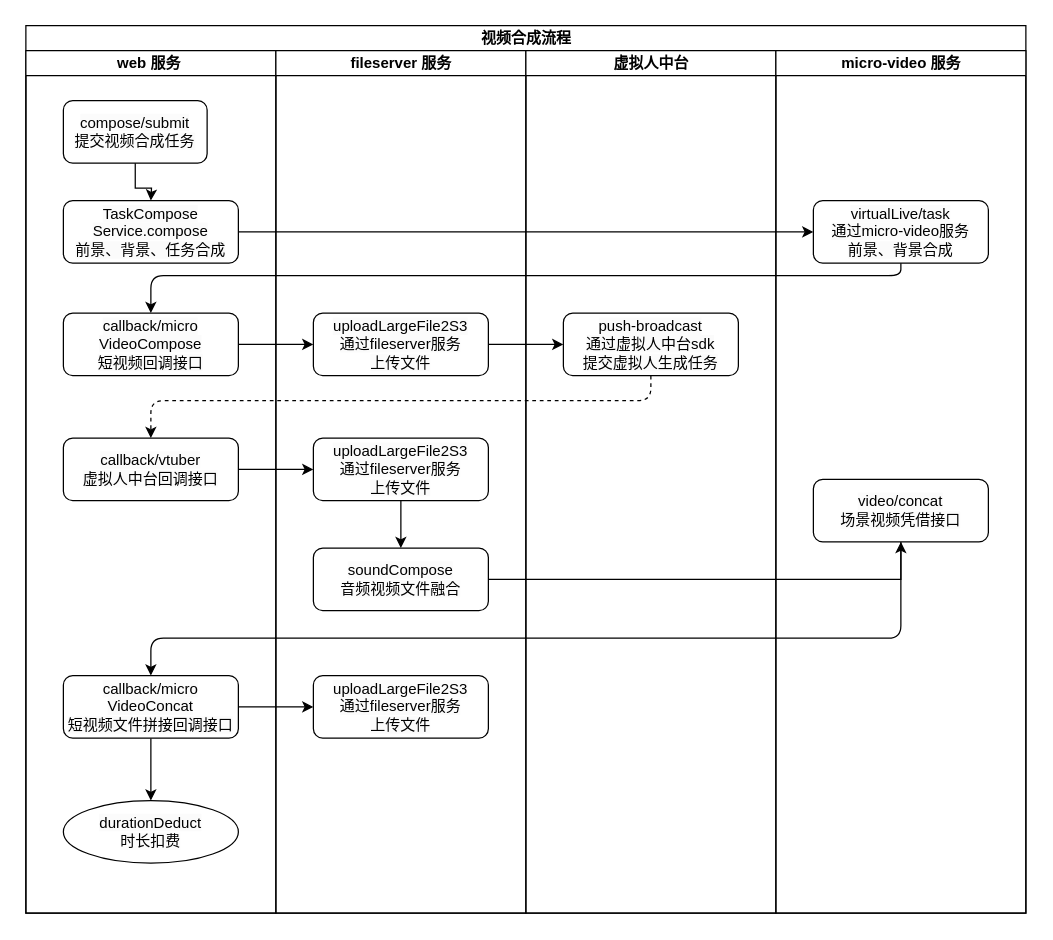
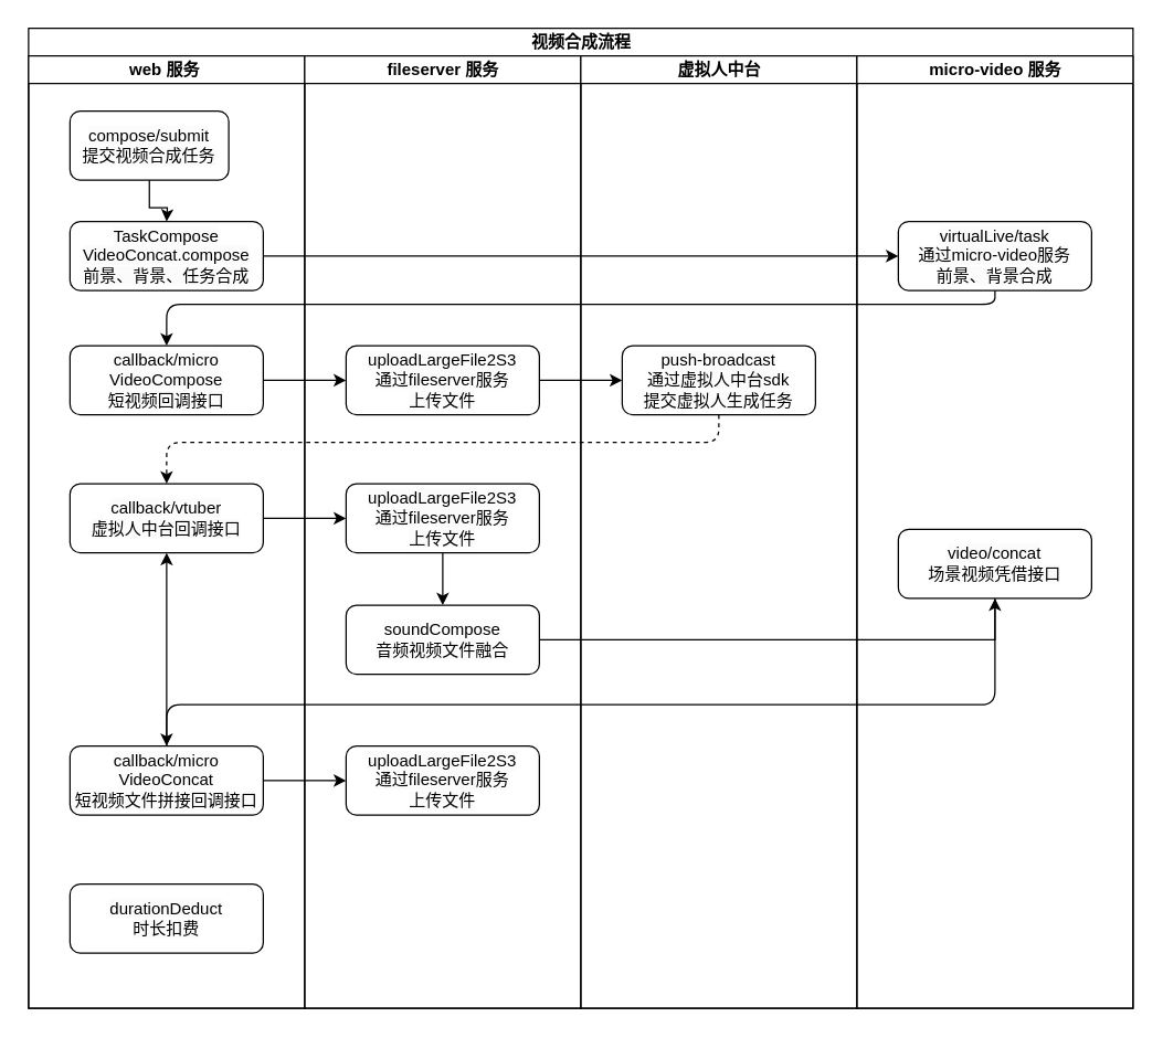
- <mxCell id="6" value="&lt;span style=&quot;color: rgb(0, 0, 0); font-family: Helvetica; font-size: 12px; font-style: normal; font-variant-ligatures: normal; font-variant-caps: normal; font-weight: 400; letter-spacing: normal; orphans: 2; text-indent: 0px; text-transform: none; widows: 2; word-spacing: 0px; -webkit-text-stroke-width: 0px; background-color: rgb(251, 251, 251); text-decoration-thickness: initial; text-decoration-style: initial; text-decoration-color: initial; float: none; display: inline !important;&quot;&gt;TaskCompose&lt;br&gt;Service.compose&lt;br style=&quot;border-color: var(--border-color);&quot;&gt;前景、背景、任务合成&lt;br&gt;&lt;/span&gt;" style="rounded=1;whiteSpace=wrap;html=1;align=center;" vertex="1" parent="3"><mxGeometry x="30" y="120" width="140" height="50" as="geometry" /></mxCell>
+ <mxCell id="6" value="&lt;span style=&quot;color: rgb(0, 0, 0); font-family: Helvetica; font-size: 12px; font-style: normal; font-variant-ligatures: normal; font-variant-caps: normal; font-weight: 400; letter-spacing: normal; orphans: 2; text-indent: 0px; text-transform: none; widows: 2; word-spacing: 0px; -webkit-text-stroke-width: 0px; background-color: rgb(251, 251, 251); text-decoration-thickness: initial; text-decoration-style: initial; text-decoration-color: initial; float: none; display: inline !important;&quot;&gt;TaskCompose&lt;br&gt;VideoConcat.compose&lt;br style=&quot;border-color: var(--border-color);&quot;&gt;前景、背景、任务合成&lt;br&gt;&lt;/span&gt;" style="rounded=1;whiteSpace=wrap;html=1;align=center;" vertex="1" parent="3"><mxGeometry x="30" y="120" width="140" height="50" as="geometry" /></mxCell>
- <mxCell id="9" value="" style="edgeStyle=orthogonalEdgeStyle;rounded=0;orthogonalLoop=1;jettySize=auto;html=1;" edge="1" parent="3" source="10" target="11"><mxGeometry relative="1" as="geometry" /></mxCell>
+ <mxCell id="9" value="" style="edgeStyle=orthogonalEdgeStyle;rounded=0;orthogonalLoop=1;jettySize=auto;html=1;" edge="1" parent="3" source="10" target="8"><mxGeometry relative="1" as="geometry" /></mxCell>
- <mxCell id="11" value="&lt;span style=&quot;color: rgb(0, 0, 0); font-family: Helvetica; font-size: 12px; font-style: normal; font-variant-ligatures: normal; font-variant-caps: normal; font-weight: 400; letter-spacing: normal; orphans: 2; text-indent: 0px; text-transform: none; widows: 2; word-spacing: 0px; -webkit-text-stroke-width: 0px; background-color: rgb(251, 251, 251); text-decoration-thickness: initial; text-decoration-style: initial; text-decoration-color: initial; float: none; display: inline !important;&quot;&gt;durationDeduct&lt;br&gt;时长扣费&lt;br&gt;&lt;/span&gt;" style="ellipse;whiteSpace=wrap;html=1;align=center;" vertex="1" parent="3"><mxGeometry x="30" y="600" width="140" height="50" as="geometry" /></mxCell>
+ <mxCell id="11" value="&lt;span style=&quot;color: rgb(0, 0, 0); font-family: Helvetica; font-size: 12px; font-style: normal; font-variant-ligatures: normal; font-variant-caps: normal; font-weight: 400; letter-spacing: normal; orphans: 2; text-indent: 0px; text-transform: none; widows: 2; word-spacing: 0px; -webkit-text-stroke-width: 0px; background-color: rgb(251, 251, 251); text-decoration-thickness: initial; text-decoration-style: initial; text-decoration-color: initial; float: none; display: inline !important;&quot;&gt;durationDeduct&lt;br&gt;时长扣费&lt;br&gt;&lt;/span&gt;" style="rounded=1;whiteSpace=wrap;html=1;align=center;" vertex="1" parent="3"><mxGeometry x="30" y="600" width="140" height="50" as="geometry" /></mxCell>
